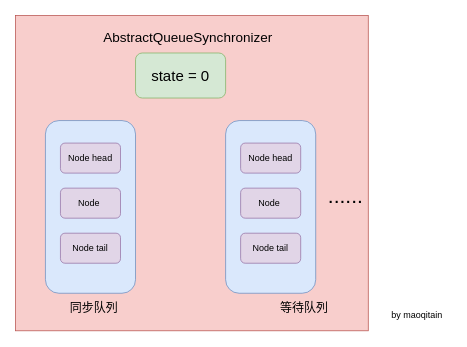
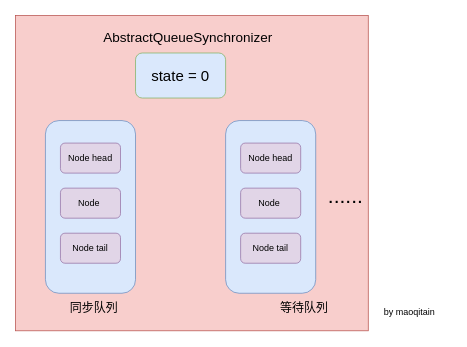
- <mxCell id="4" value="&lt;font style=&quot;font-size: 20px&quot;&gt;state = 0&lt;/font&gt;" style="rounded=1;whiteSpace=wrap;html=1;fillColor=#d5e8d4;strokeColor=#82b366;" vertex="1" parent="1"><mxGeometry x="180" y="70" width="120" height="60" as="geometry" /></mxCell>
+ <mxCell id="4" value="&lt;font style=&quot;font-size: 20px&quot;&gt;state = 0&lt;/font&gt;" style="rounded=1;whiteSpace=wrap;html=1;fillColor=#dae8fc;strokeColor=#82b366;" vertex="1" parent="1"><mxGeometry x="180" y="70" width="120" height="60" as="geometry" /></mxCell>
- <mxCell id="16" value="by maoqitain" style="text;html=1;strokeColor=none;fillColor=none;align=center;verticalAlign=middle;whiteSpace=wrap;rounded=0;" vertex="1" parent="1"><mxGeometry x="510" y="410" width="90" height="20" as="geometry" /></mxCell>
+ <mxCell id="16" value="by maoqitain" style="text;html=1;strokeColor=none;fillColor=none;align=center;verticalAlign=middle;whiteSpace=wrap;rounded=0;" vertex="1" parent="1"><mxGeometry x="500" y="405" width="90" height="20" as="geometry" /></mxCell>
